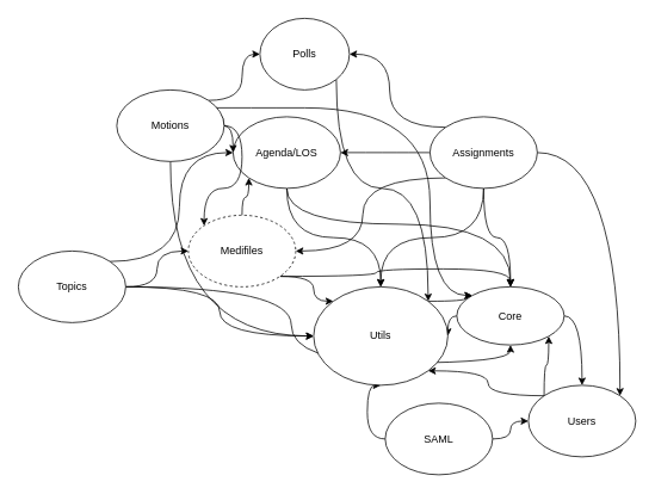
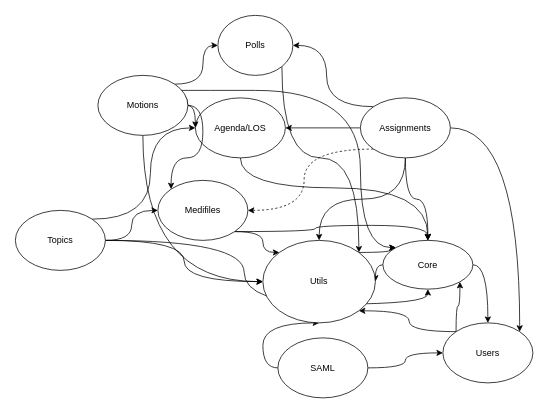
- <mxCell id="17" style="edgeStyle=orthogonalEdgeStyle;curved=1;rounded=0;orthogonalLoop=1;jettySize=auto;html=1;exitX=0.5;exitY=0;exitDx=0;exitDy=0;entryX=0;entryY=1;entryDx=0;entryDy=0;" parent="1" source="18" target="4" edge="1"><mxGeometry relative="1" as="geometry" /></mxCell>
- <mxCell id="8" style="edgeStyle=orthogonalEdgeStyle;curved=1;rounded=0;orthogonalLoop=1;jettySize=auto;html=1;exitX=0;exitY=1;exitDx=0;exitDy=0;entryX=1;entryY=0.5;entryDx=0;entryDy=0;" parent="1" source="11" target="18" edge="1"><mxGeometry relative="1" as="geometry" /></mxCell>
+ <mxCell id="8" style="edgeStyle=orthogonalEdgeStyle;curved=1;rounded=0;orthogonalLoop=1;jettySize=auto;html=1;exitX=0;exitY=1;exitDx=0;exitDy=0;entryX=1;entryY=0.5;entryDx=0;entryDy=0;dashed=1;" parent="1" source="11" target="18" edge="1"><mxGeometry relative="1" as="geometry" /></mxCell>
- <mxCell id="2" style="edgeStyle=orthogonalEdgeStyle;rounded=0;orthogonalLoop=1;jettySize=auto;html=1;exitX=0.5;exitY=1;exitDx=0;exitDy=0;entryX=0.5;entryY=0;entryDx=0;entryDy=0;curved=1;" parent="1" source="4" target="33" edge="1"><mxGeometry relative="1" as="geometry" /></mxCell>
- <mxCell id="18" value="Medifiles" style="ellipse;whiteSpace=wrap;html=1;dashed=1;" parent="1" vertex="1"><mxGeometry x="210" y="240" width="120" height="80" as="geometry" /></mxCell>
+ <mxCell id="18" value="Medifiles" style="ellipse;whiteSpace=wrap;html=1;" parent="1" vertex="1"><mxGeometry x="210" y="240" width="120" height="80" as="geometry" /></mxCell>
- <mxCell id="23" value="SAML" style="ellipse;whiteSpace=wrap;html=1;" parent="1" vertex="1"><mxGeometry x="430" y="450" width="120" height="80" as="geometry" /></mxCell>
+ <mxCell id="23" value="SAML" style="ellipse;whiteSpace=wrap;html=1;" parent="1" vertex="1"><mxGeometry x="370" y="450" width="120" height="80" as="geometry" /></mxCell>
